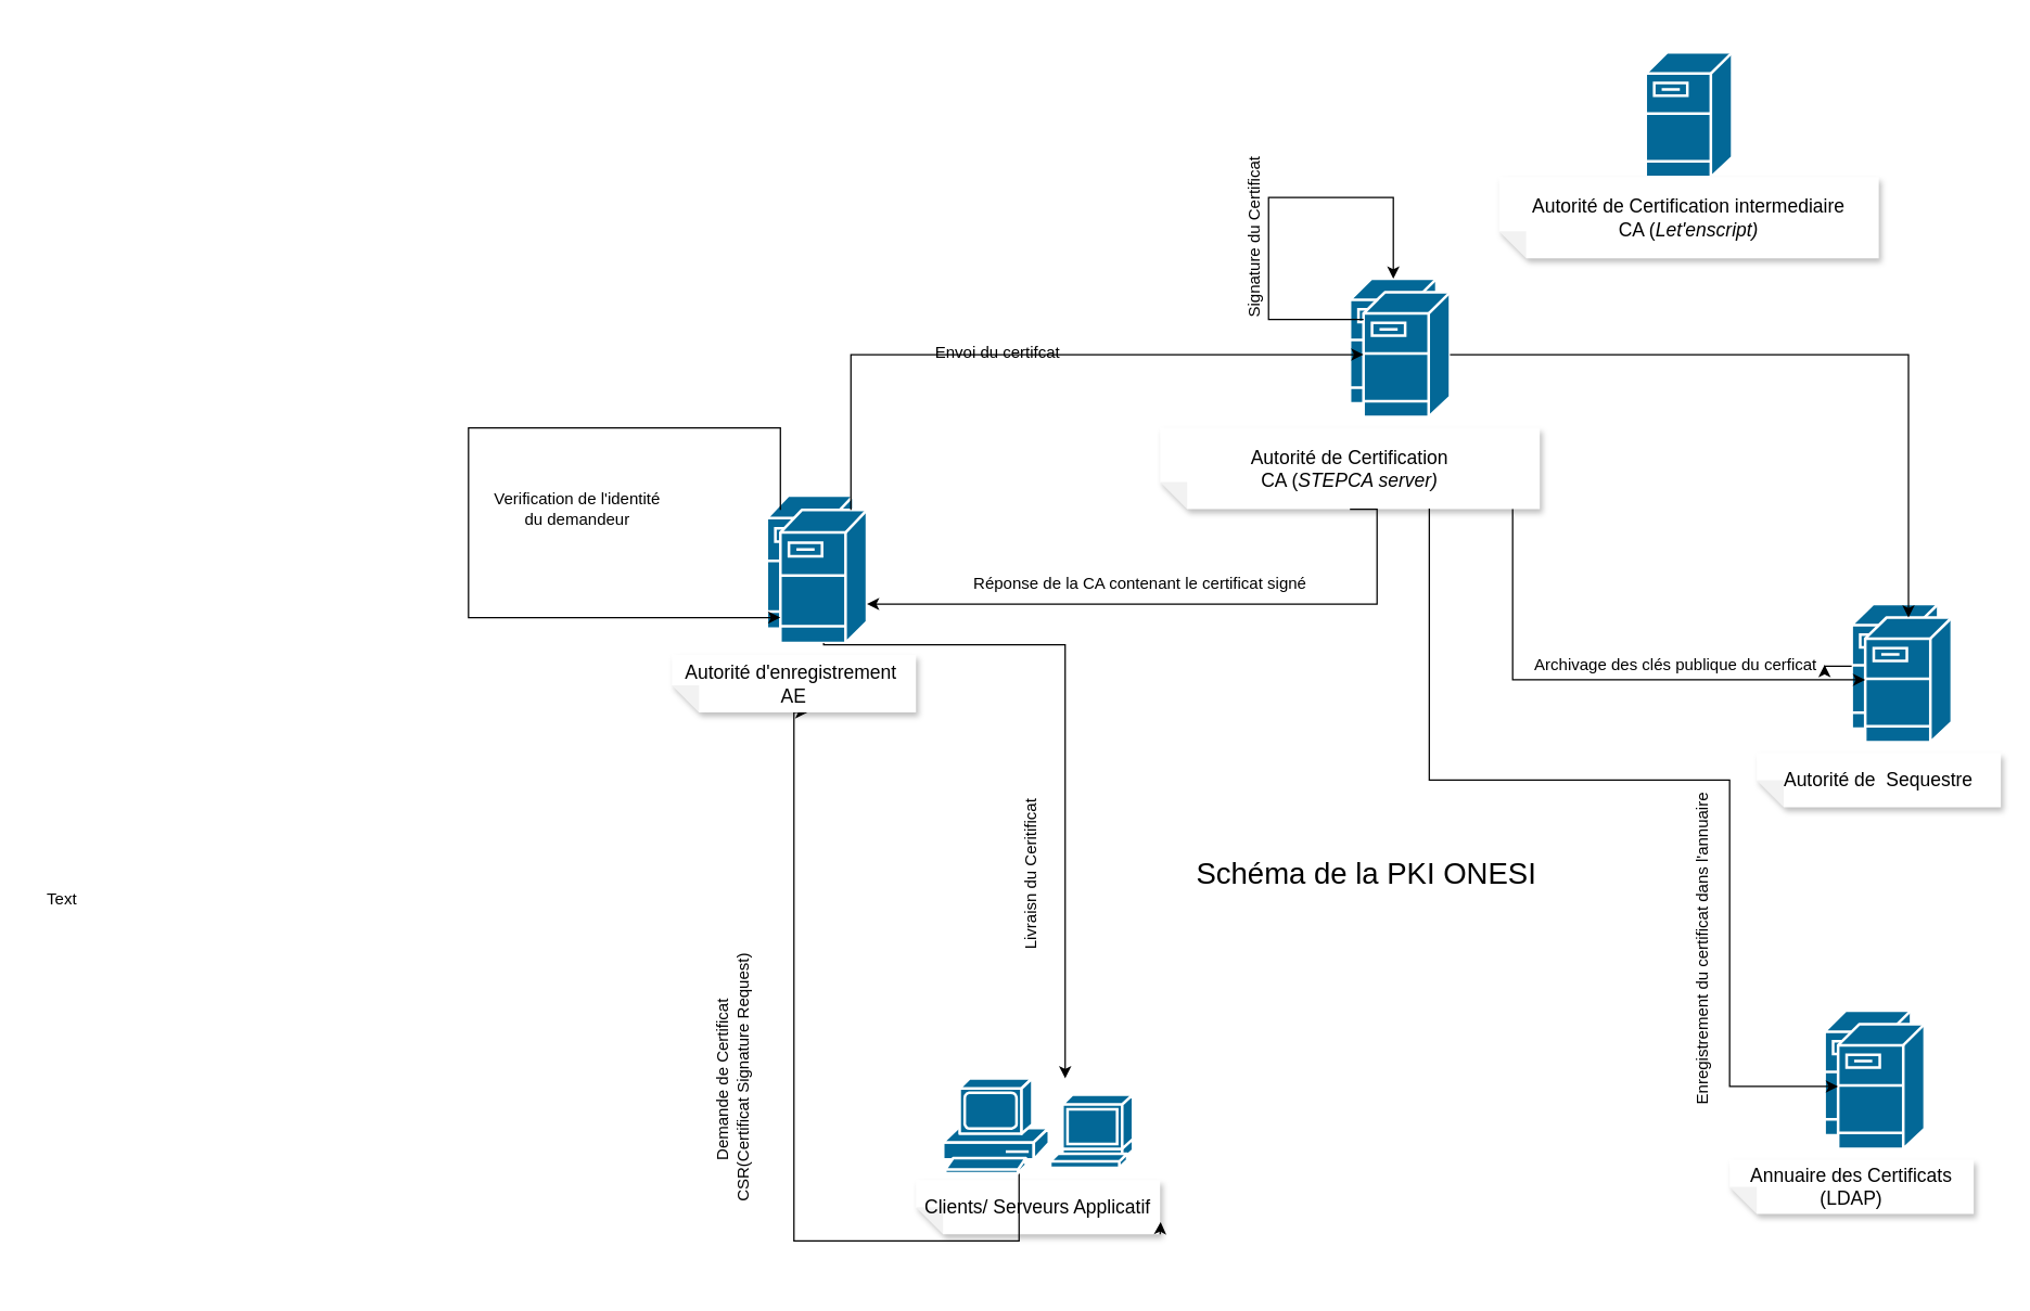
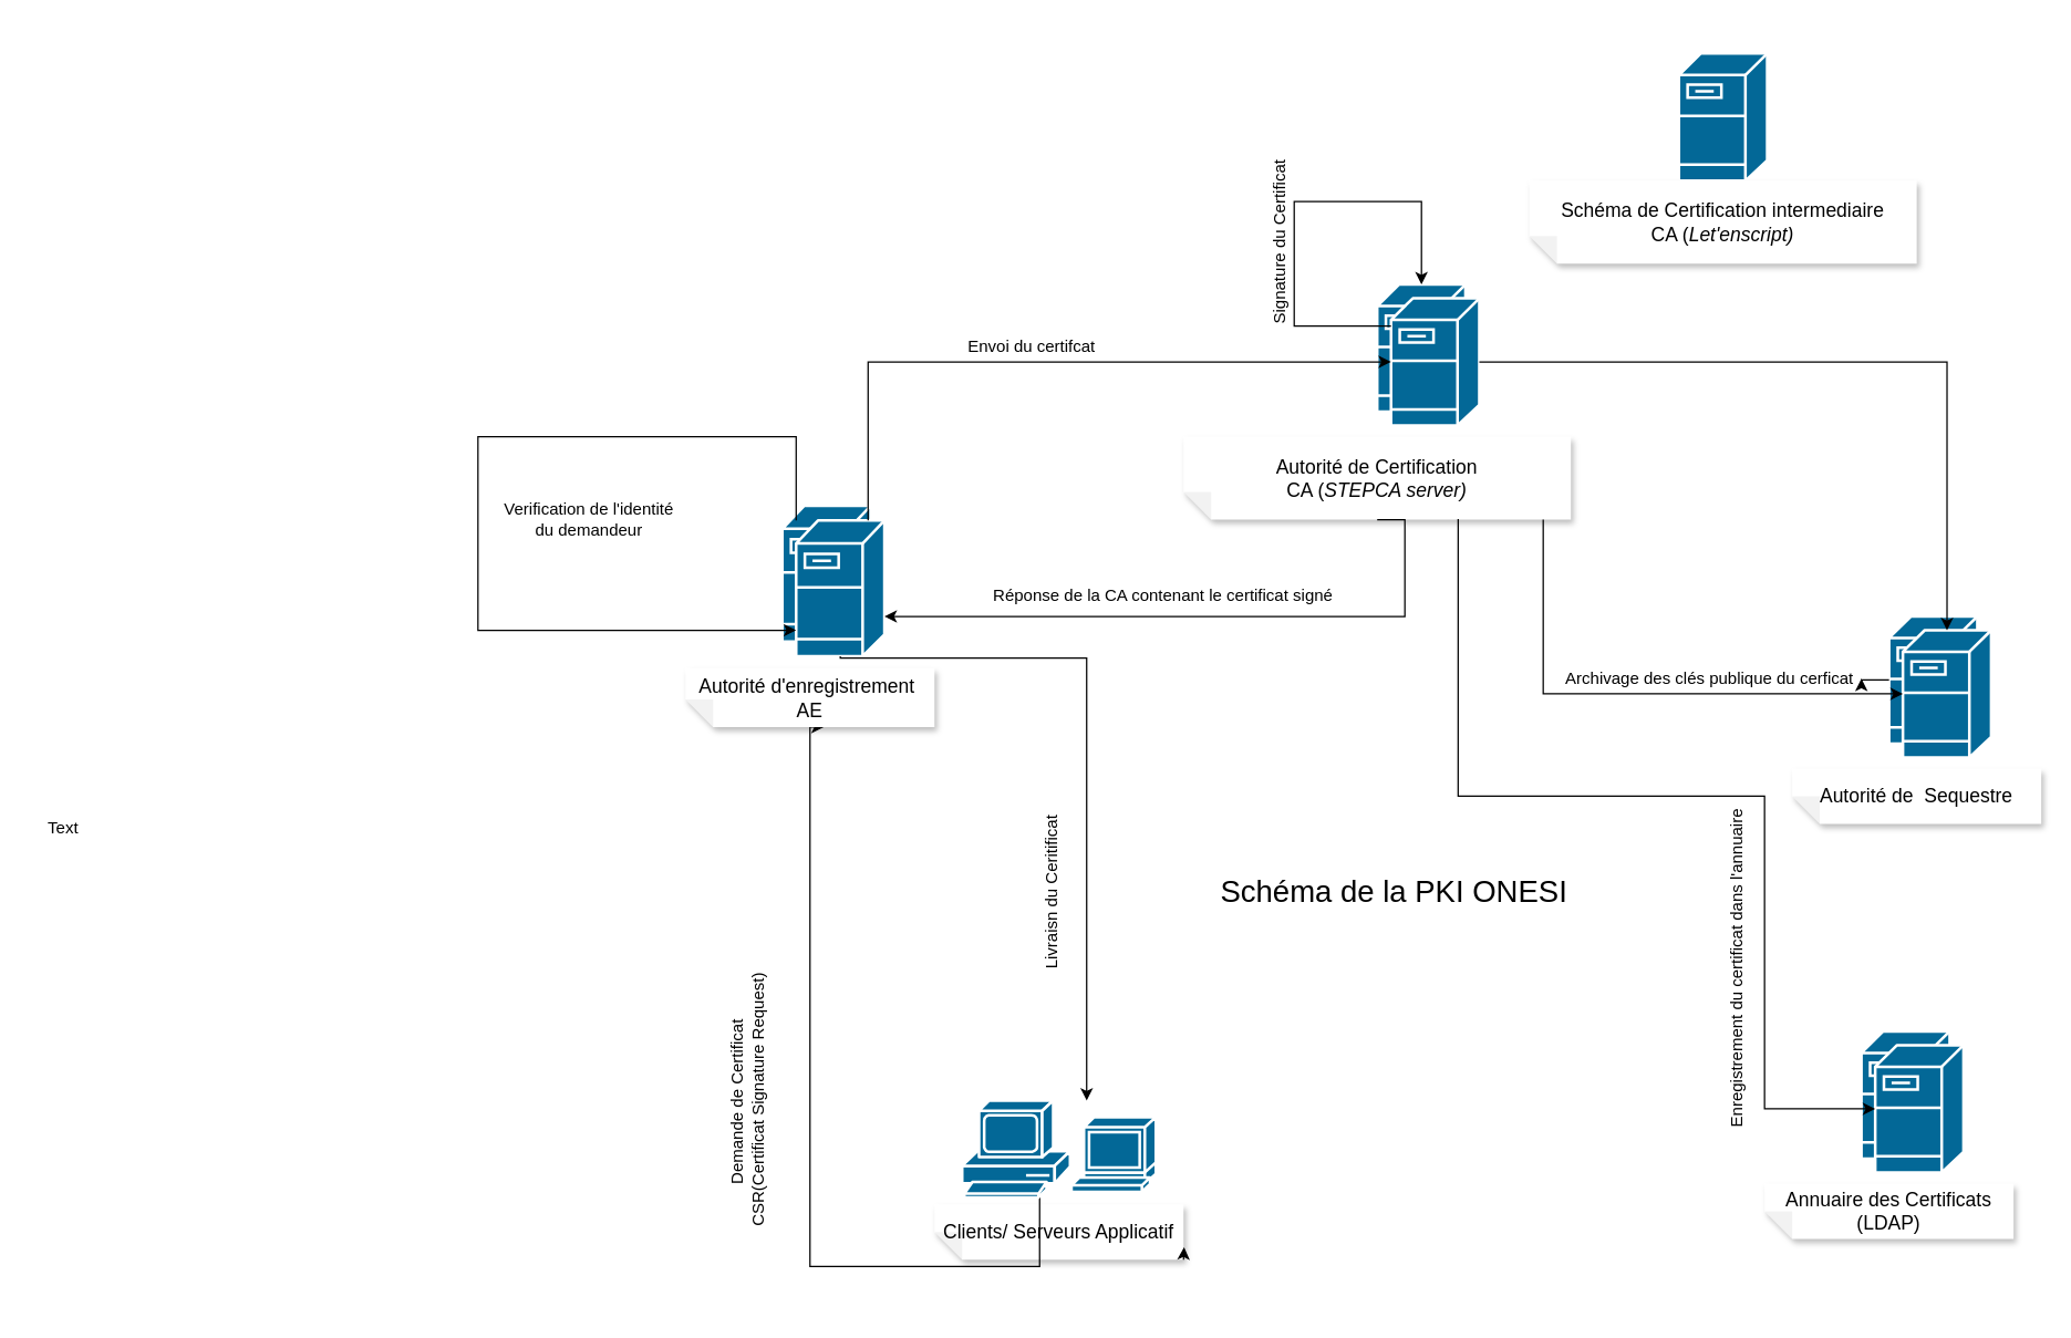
- <mxCell id="40" value="Autorité de Certification intermediaire&lt;br style=&quot;font-size: 14px;&quot;&gt;&lt;font style=&quot;font-size: 14px;&quot;&gt;CA (&lt;i&gt;Let'enscript)&lt;/i&gt;&lt;br&gt;&lt;/font&gt;" style="shape=note;whiteSpace=wrap;html=1;backgroundOutline=1;fontColor=#000000;darkOpacity=0.05;fillColor=#ffffff;strokeColor=none;fillStyle=solid;direction=west;gradientDirection=north;gradientColor=#ffffff;shadow=1;size=20;pointerEvents=1;fontSize=14;" parent="38" vertex="1"><mxGeometry x="-70" y="110" width="280" height="60" as="geometry" /></mxCell>
+ <mxCell id="40" value="Schéma de Certification intermediaire&lt;br style=&quot;font-size: 14px;&quot;&gt;&lt;font style=&quot;font-size: 14px;&quot;&gt;CA (&lt;i&gt;Let'enscript)&lt;/i&gt;&lt;br&gt;&lt;/font&gt;" style="shape=note;whiteSpace=wrap;html=1;backgroundOutline=1;fontColor=#000000;darkOpacity=0.05;fillColor=#ffffff;strokeColor=none;fillStyle=solid;direction=west;gradientDirection=north;gradientColor=#ffffff;shadow=1;size=20;pointerEvents=1;fontSize=14;" parent="38" vertex="1"><mxGeometry x="-70" y="110" width="280" height="60" as="geometry" /></mxCell>
- <mxCell id="34" value="Envoi du certifcat" style="text;html=1;align=center;verticalAlign=middle;resizable=0;points=[];autosize=1;strokeColor=none;fillColor=none;" parent="1" vertex="1"><mxGeometry x="675" y="245" width="120" height="30" as="geometry" /></mxCell>
+ <mxCell id="34" value="Envoi du certifcat" style="text;html=1;align=center;verticalAlign=middle;resizable=0;points=[];autosize=1;strokeColor=none;fillColor=none;" parent="1" vertex="1"><mxGeometry x="685" y="235" width="120" height="30" as="geometry" /></mxCell>
- <mxCell id="46" value="Text" style="text;html=1;align=center;verticalAlign=middle;resizable=0;points=[];autosize=1;strokeColor=none;fillColor=none;" vertex="1" parent="1"><mxGeometry x="20" y="648" width="50" height="30" as="geometry" /></mxCell>
+ <mxCell id="46" value="Text" style="text;html=1;align=center;verticalAlign=middle;resizable=0;points=[];autosize=1;strokeColor=none;fillColor=none;" vertex="1" parent="1"><mxGeometry x="20" y="583" width="50" height="30" as="geometry" /></mxCell>
